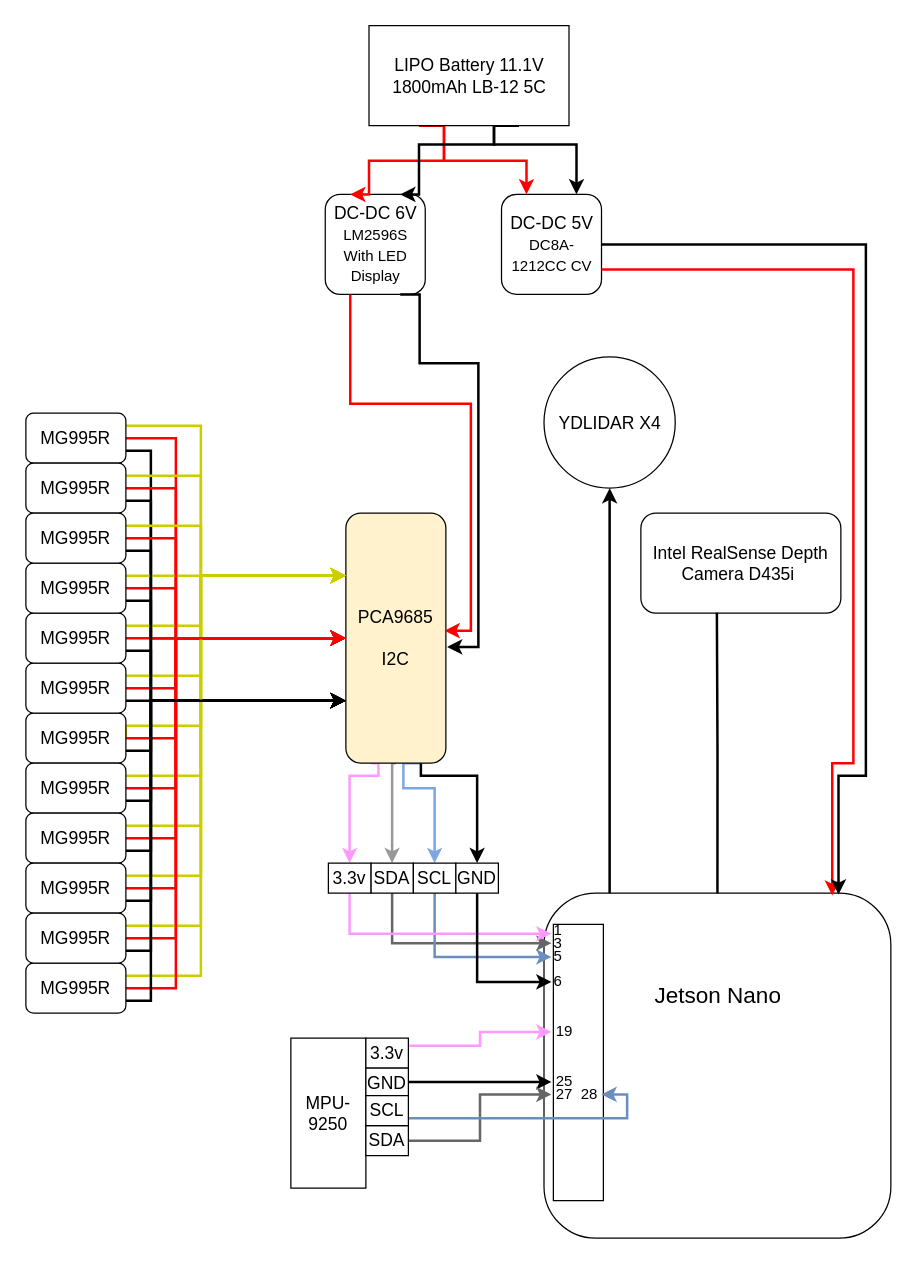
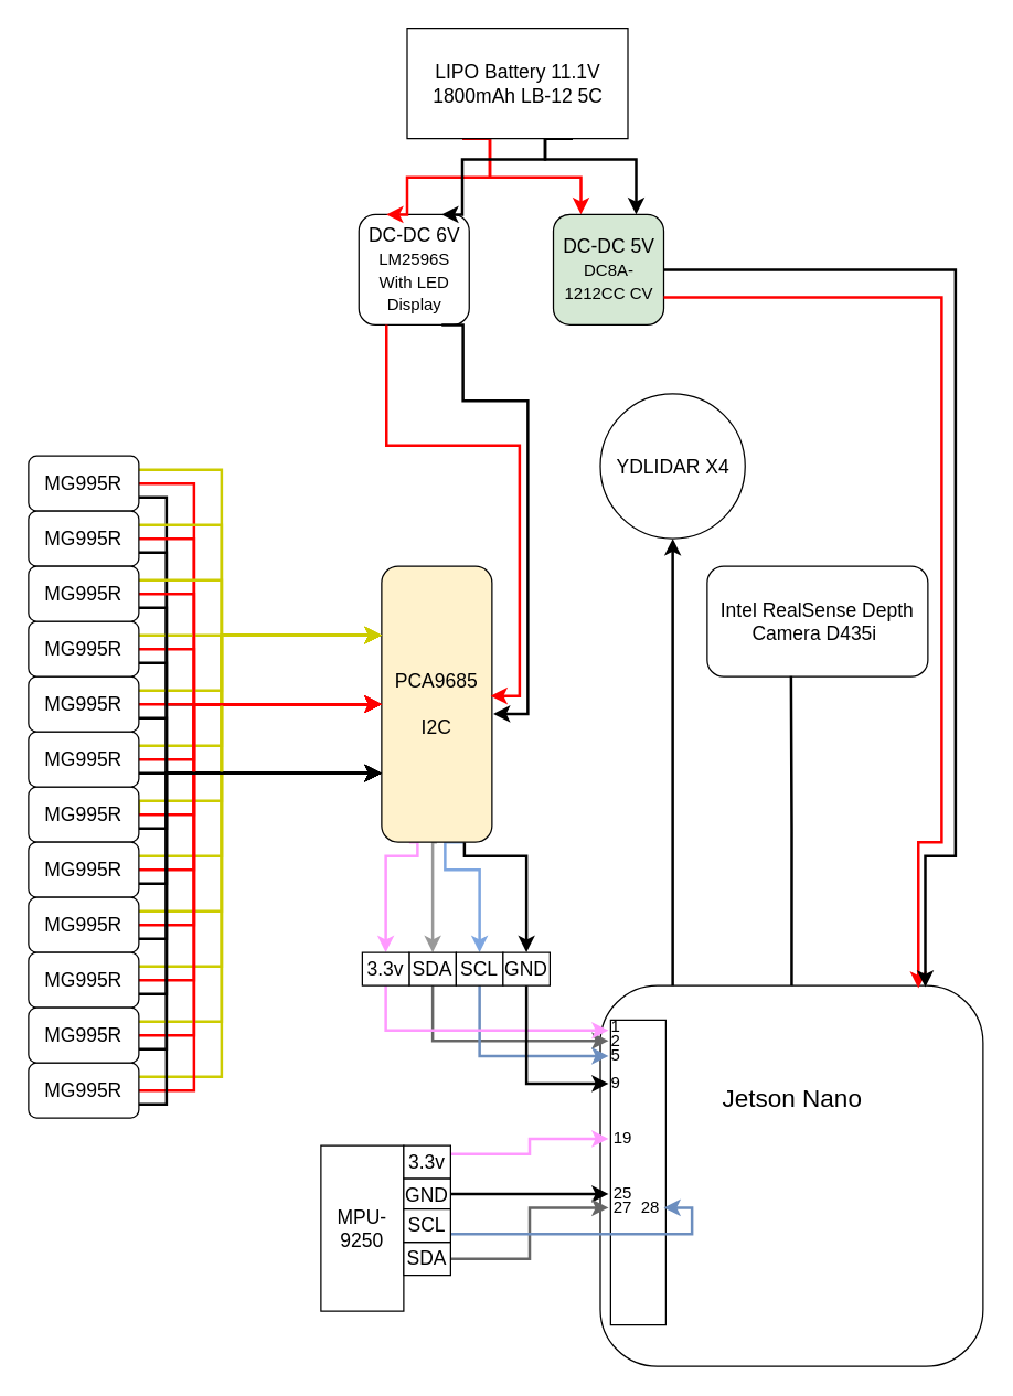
- <mxCell id="72" value="DC-DC 5V&lt;br&gt;&lt;font style=&quot;font-size: 12px;&quot;&gt;DC8A-1212CC CV&lt;/font&gt;" style="rounded=1;whiteSpace=wrap;html=1;fontSize=14;align=center;" parent="1" vertex="1"><mxGeometry x="400.5" y="155" width="80" height="80" as="geometry" /></mxCell>
+ <mxCell id="72" value="DC-DC 5V&lt;br&gt;&lt;font style=&quot;font-size: 12px;&quot;&gt;DC8A-1212CC CV&lt;/font&gt;" style="rounded=1;whiteSpace=wrap;html=1;fontSize=14;align=center;fillColor=#d5e8d4;" parent="1" vertex="1"><mxGeometry x="400.5" y="155" width="80" height="80" as="geometry" /></mxCell>
- <mxCell id="78" value="3" style="text;html=1;strokeColor=none;fillColor=none;align=center;verticalAlign=middle;whiteSpace=wrap;rounded=0;" parent="1" vertex="1"><mxGeometry x="440.5" y="749" width="10" height="10" as="geometry" /></mxCell>
+ <mxCell id="78" value="2" style="text;html=1;strokeColor=none;fillColor=none;align=center;verticalAlign=middle;whiteSpace=wrap;rounded=0;" parent="1" vertex="1"><mxGeometry x="440.5" y="749" width="10" height="10" as="geometry" /></mxCell>
- <mxCell id="79" value="6" style="text;html=1;strokeColor=none;fillColor=none;align=center;verticalAlign=middle;whiteSpace=wrap;rounded=0;" parent="1" vertex="1"><mxGeometry x="440.5" y="780" width="10" height="10" as="geometry" /></mxCell>
+ <mxCell id="79" value="9" style="text;html=1;strokeColor=none;fillColor=none;align=center;verticalAlign=middle;whiteSpace=wrap;rounded=0;" parent="1" vertex="1"><mxGeometry x="440.5" y="780" width="10" height="10" as="geometry" /></mxCell>
